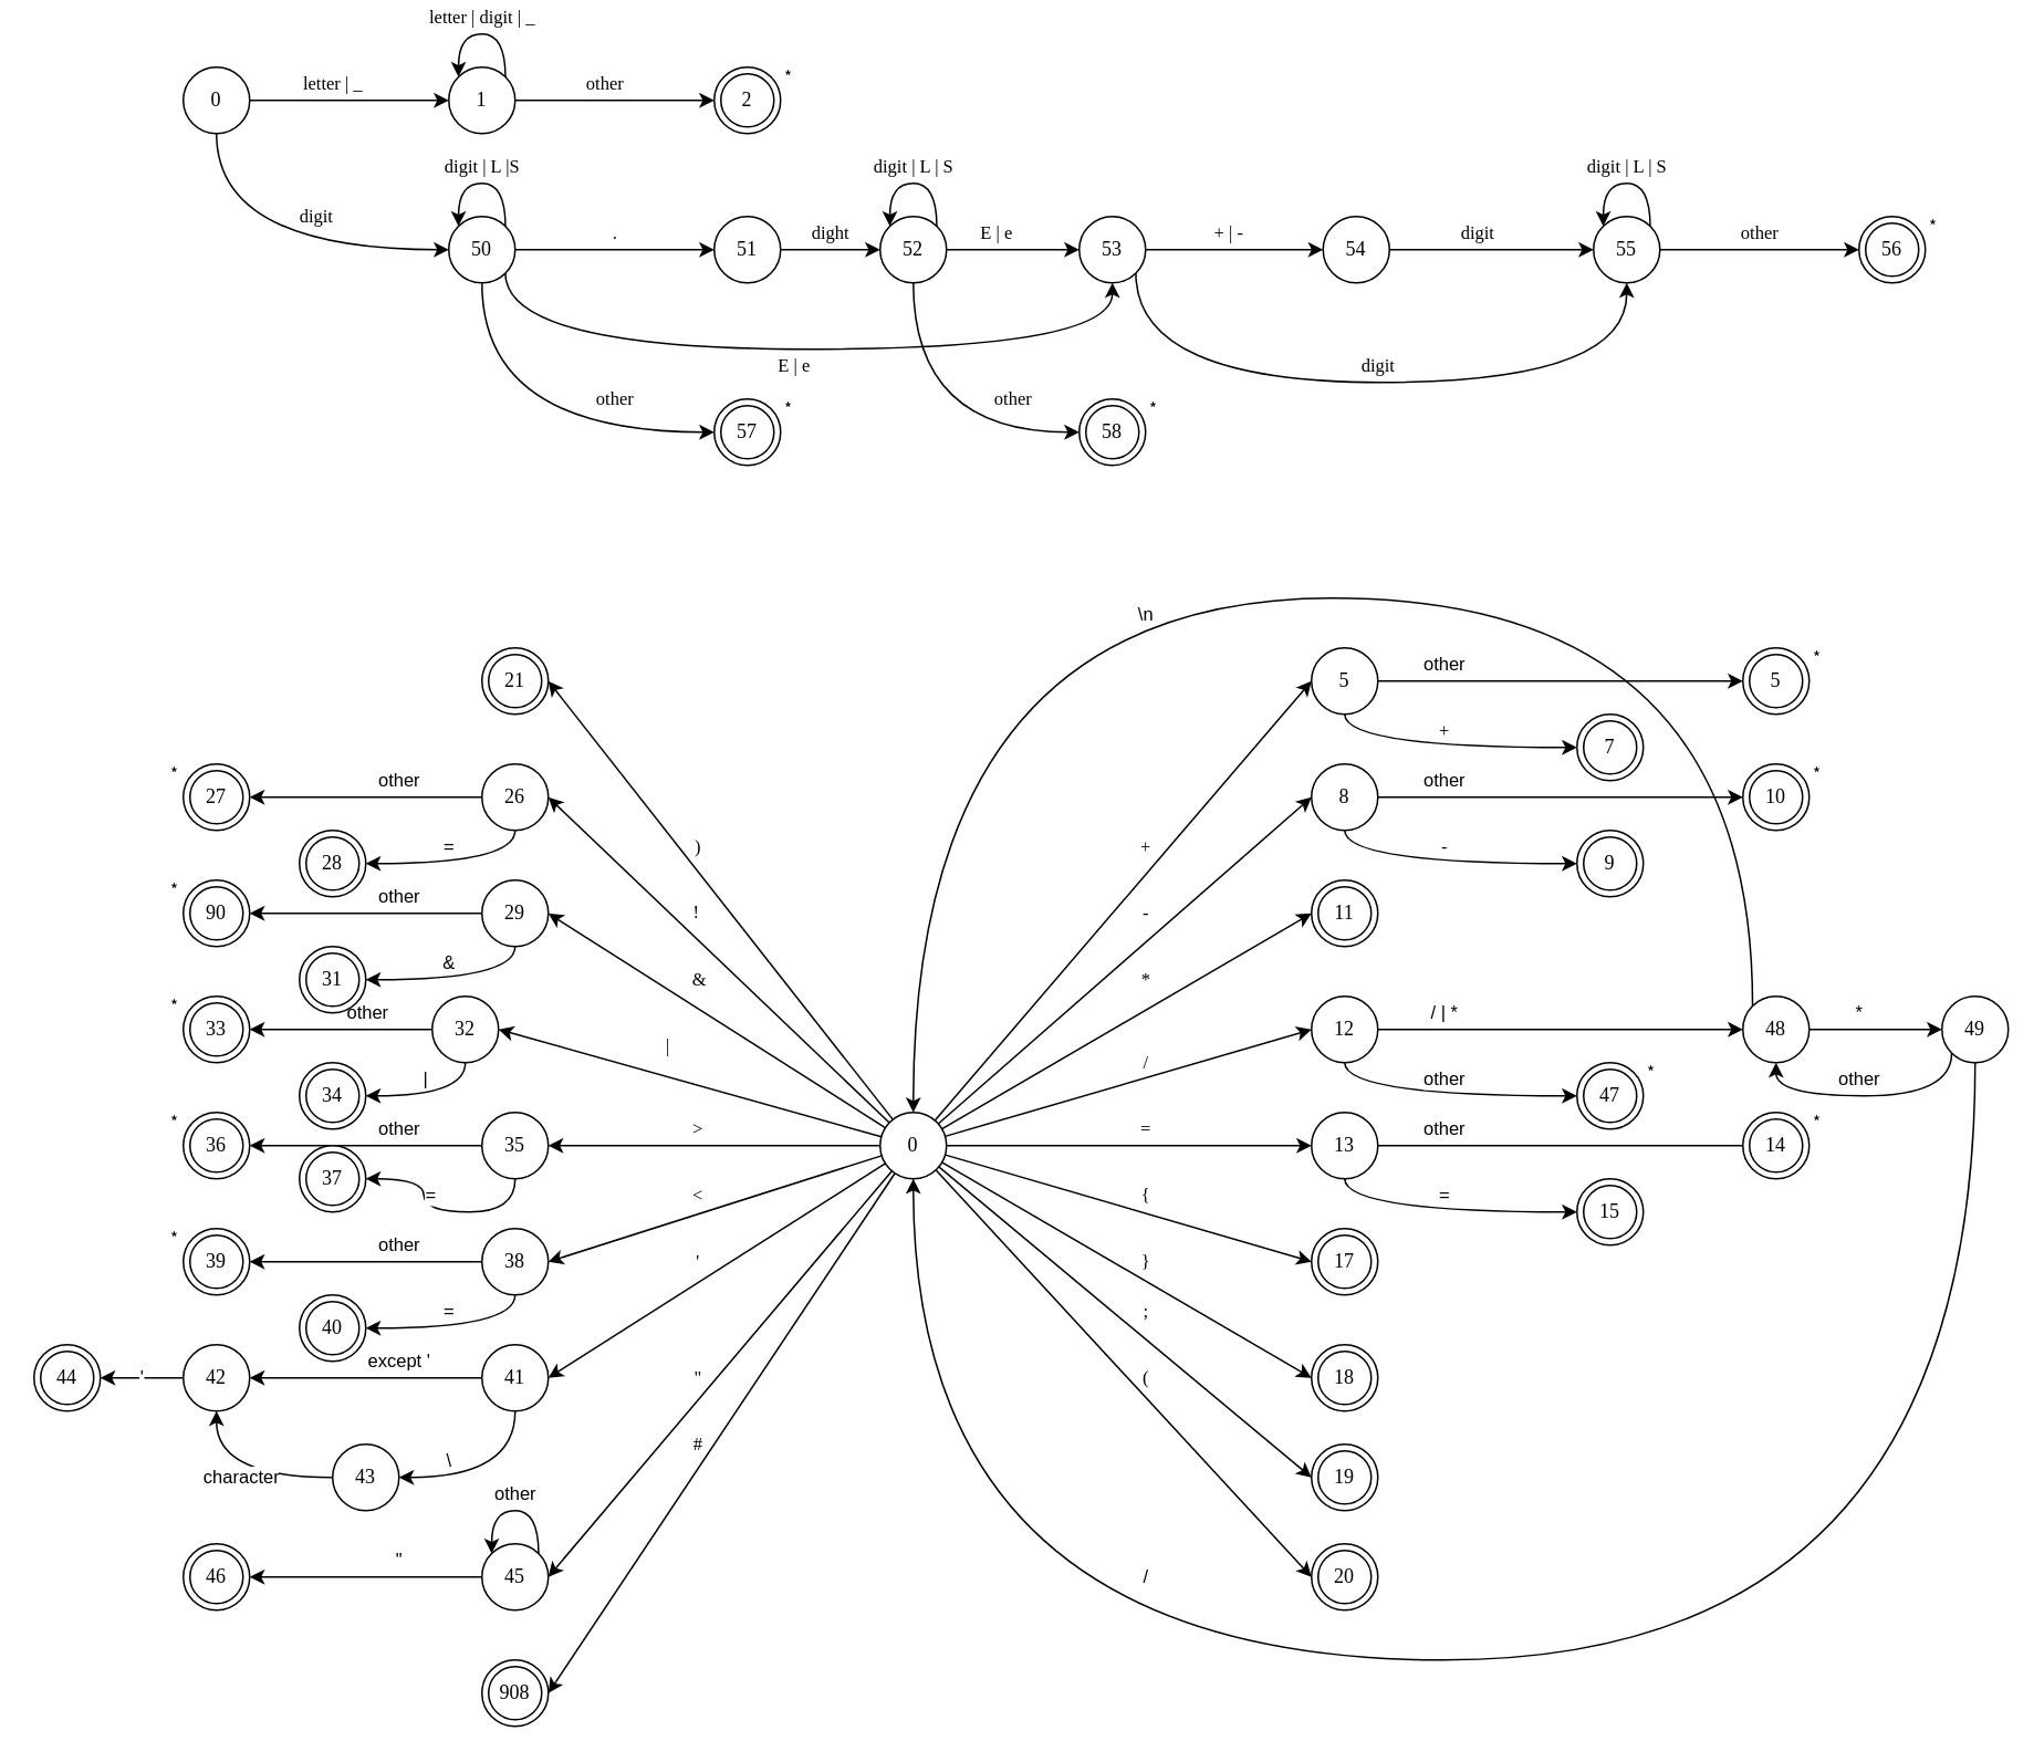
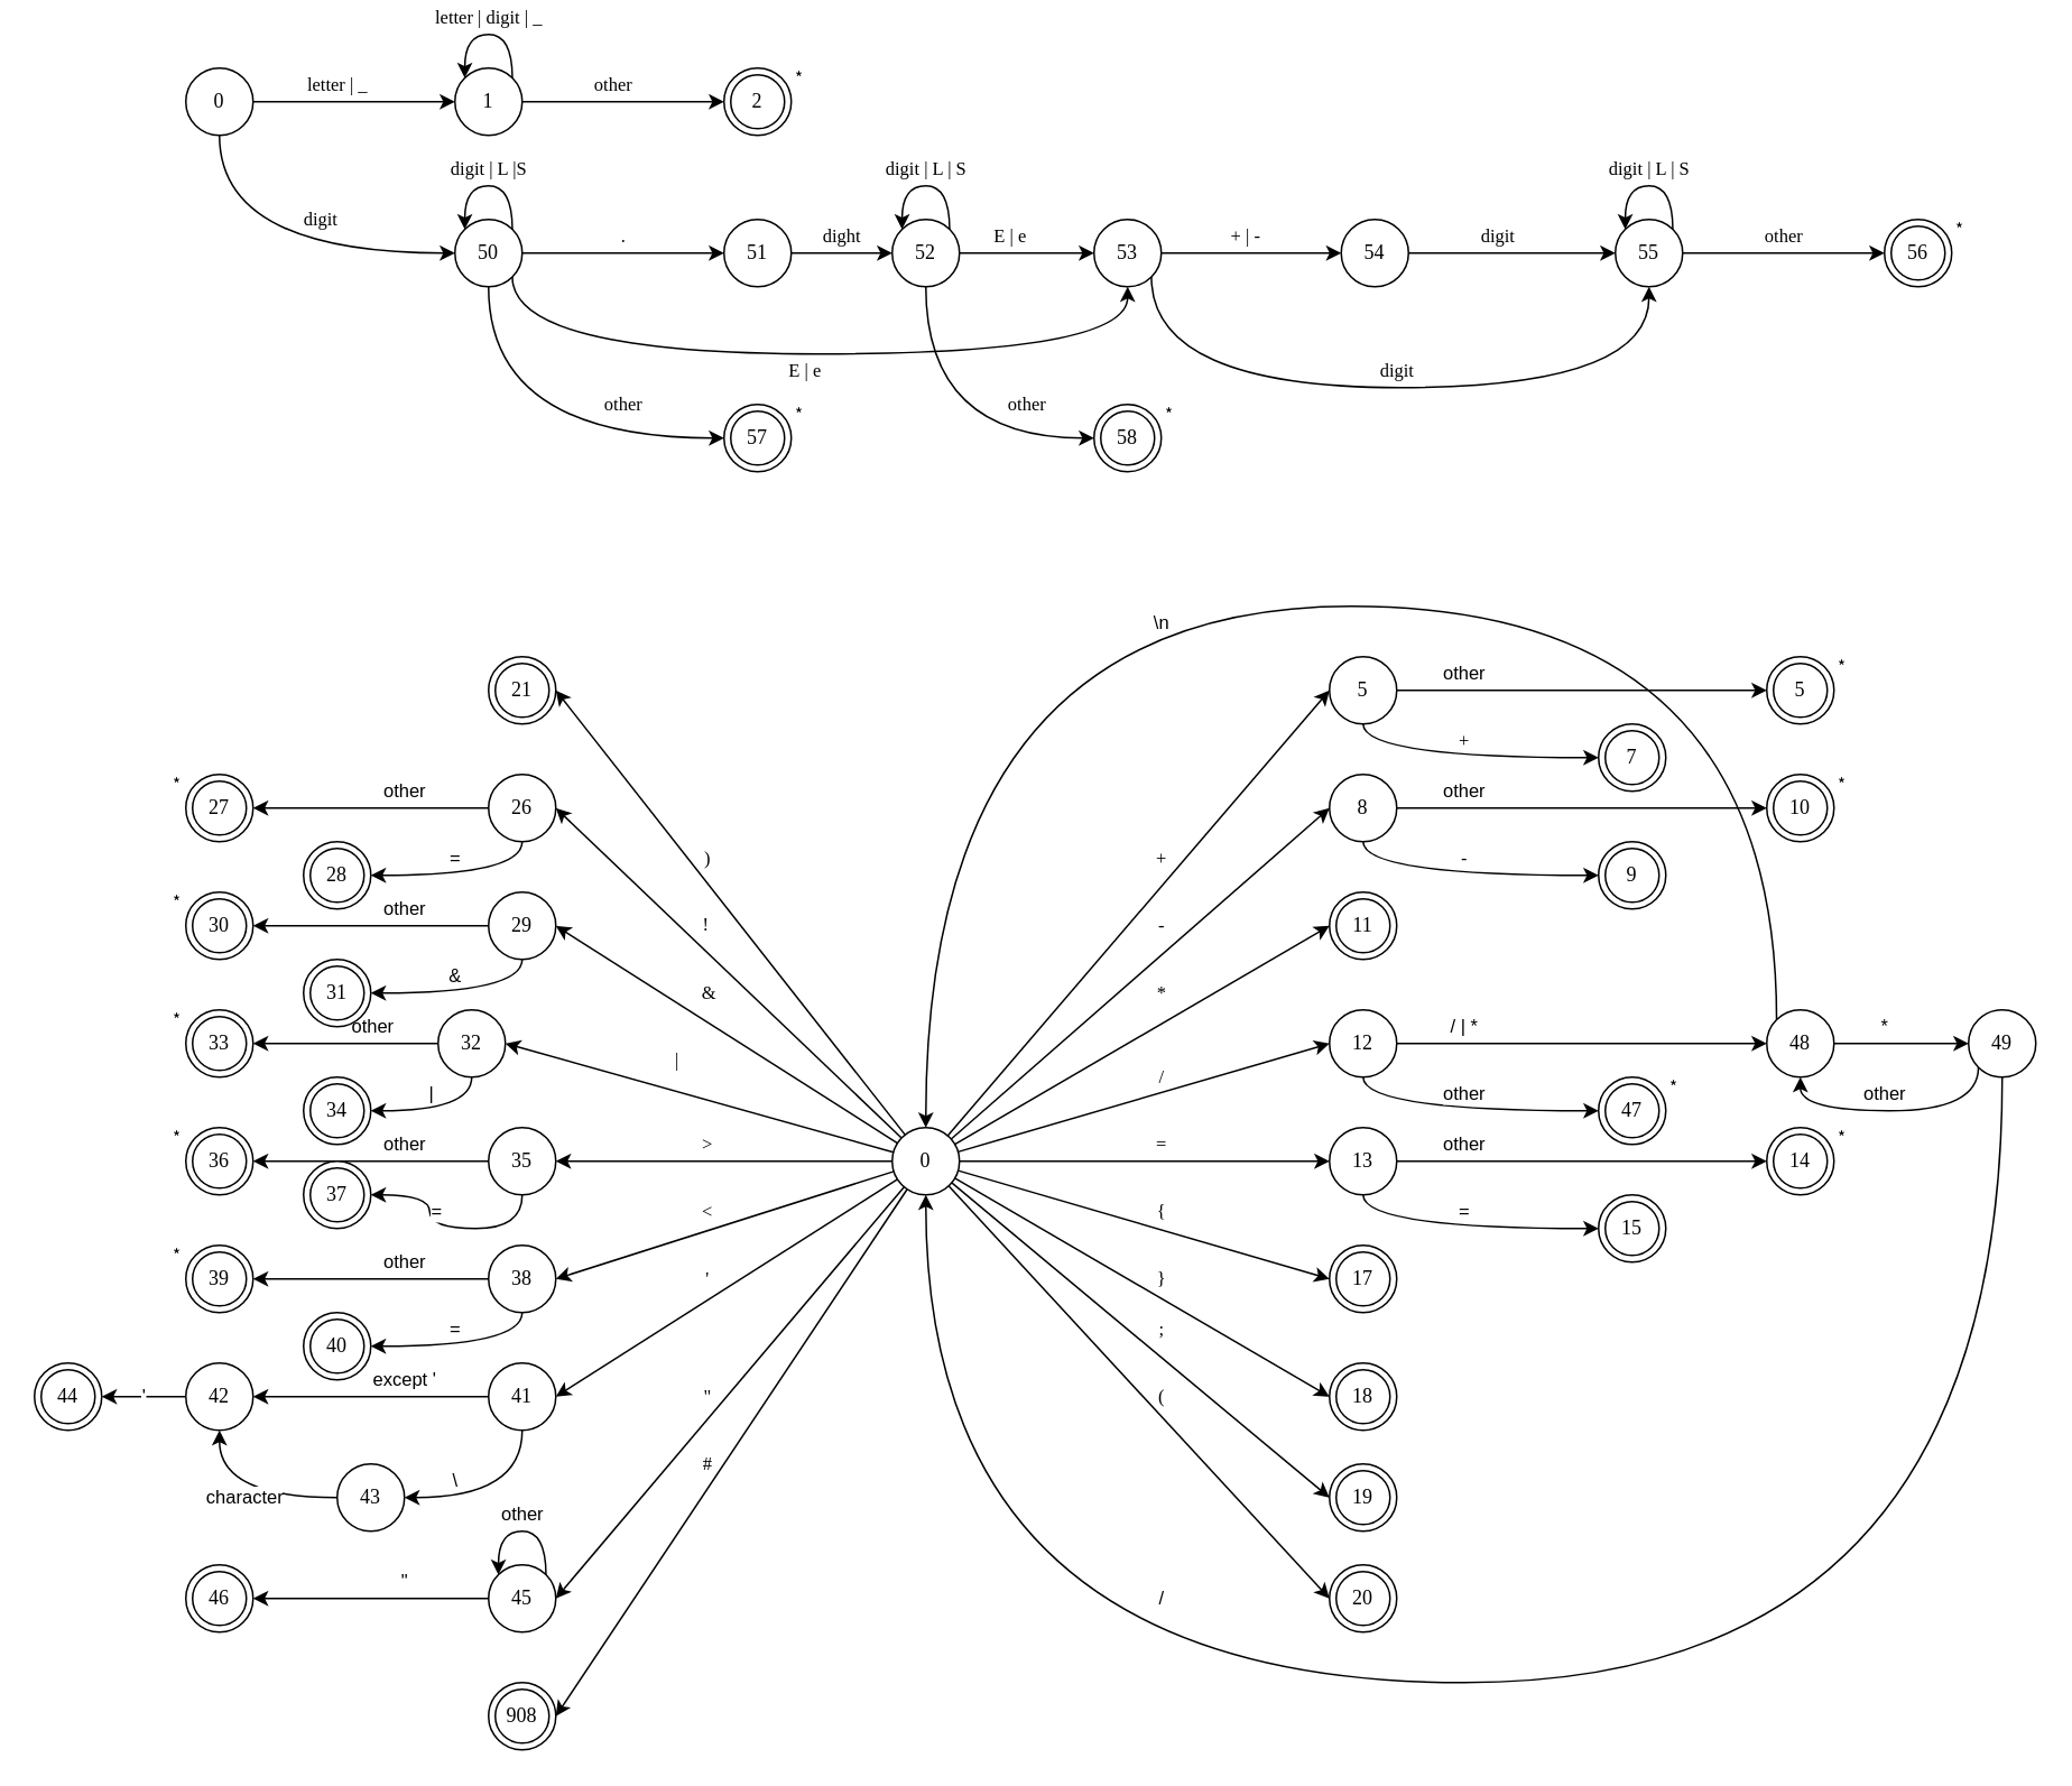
- <mxCell id="102" value="90" style="ellipse;shape=doubleEllipse;whiteSpace=wrap;html=1;aspect=fixed;fontFamily=Fira Code;fontSource=https%3A%2F%2Ffonts.googleapis.com%2Fcss%3Ffamily%3DFira%2BCode;fontSize=12;fontColor=#000000;align=center;strokeColor=#000000;fillColor=#ffffff;" vertex="1" parent="1"><mxGeometry x="110" y="530" width="40" height="40" as="geometry" /></mxCell>
+ <mxCell id="102" value="30" style="ellipse;shape=doubleEllipse;whiteSpace=wrap;html=1;aspect=fixed;fontFamily=Fira Code;fontSource=https%3A%2F%2Ffonts.googleapis.com%2Fcss%3Ffamily%3DFira%2BCode;fontSize=12;fontColor=#000000;align=center;strokeColor=#000000;fillColor=#ffffff;" vertex="1" parent="1"><mxGeometry x="110" y="530" width="40" height="40" as="geometry" /></mxCell>
- <mxCell id="61" value="other" style="edgeStyle=orthogonalEdgeStyle;curved=1;rounded=0;orthogonalLoop=1;jettySize=auto;html=1;elbow=vertical;endArrow=none;" edge="1" parent="1" source="62" target="97"><mxGeometry x="-0.636" y="10" relative="1" as="geometry"><mxPoint as="offset" /></mxGeometry></mxCell>
+ <mxCell id="61" value="other" style="edgeStyle=orthogonalEdgeStyle;curved=1;rounded=0;orthogonalLoop=1;jettySize=auto;html=1;elbow=vertical;" edge="1" parent="1" source="62" target="97"><mxGeometry x="-0.636" y="10" relative="1" as="geometry"><mxPoint as="offset" /></mxGeometry></mxCell>
